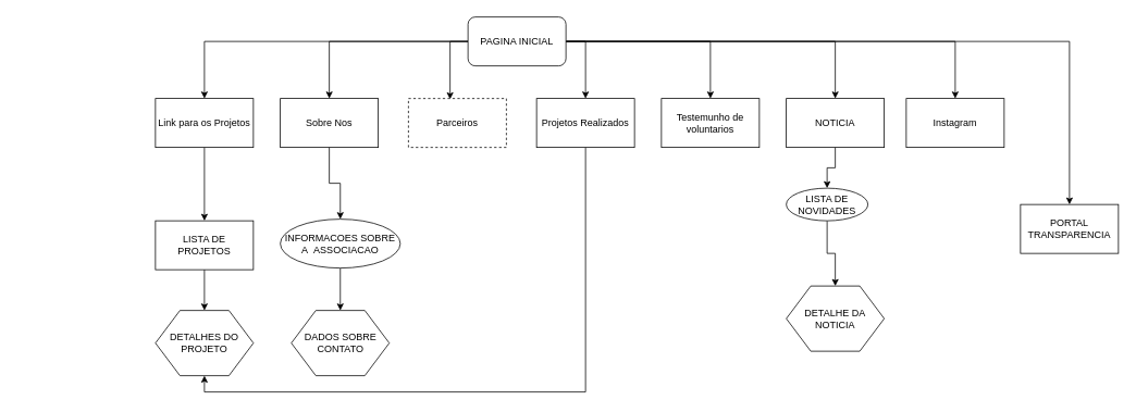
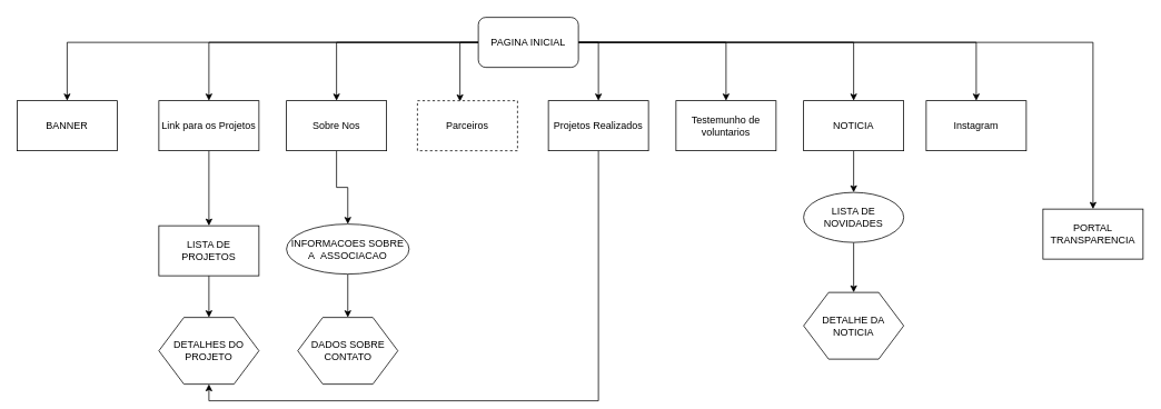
+ <mxCell id="3" style="edgeStyle=orthogonalEdgeStyle;rounded=0;orthogonalLoop=1;jettySize=auto;html=1;exitX=0;exitY=0.5;exitDx=0;exitDy=0;entryX=0.5;entryY=0;entryDx=0;entryDy=0;" edge="1" parent="1" source="12" target="2"><mxGeometry relative="1" as="geometry" /></mxCell>
+ <mxCell id="2" value="BANNER" style="rounded=0;whiteSpace=wrap;html=1;" vertex="1" parent="1"><mxGeometry x="20" y="120" width="120" height="60" as="geometry" /></mxCell>
- <mxCell id="32" value="LISTA DE NOVIDADES" style="ellipse;whiteSpace=wrap;html=1;" vertex="1" parent="1"><mxGeometry x="963" y="230" width="100" height="40" as="geometry" /></mxCell>
+ <mxCell id="32" value="LISTA DE NOVIDADES" style="ellipse;whiteSpace=wrap;html=1;" vertex="1" parent="1"><mxGeometry x="963" y="230" width="120" height="60" as="geometry" /></mxCell>
